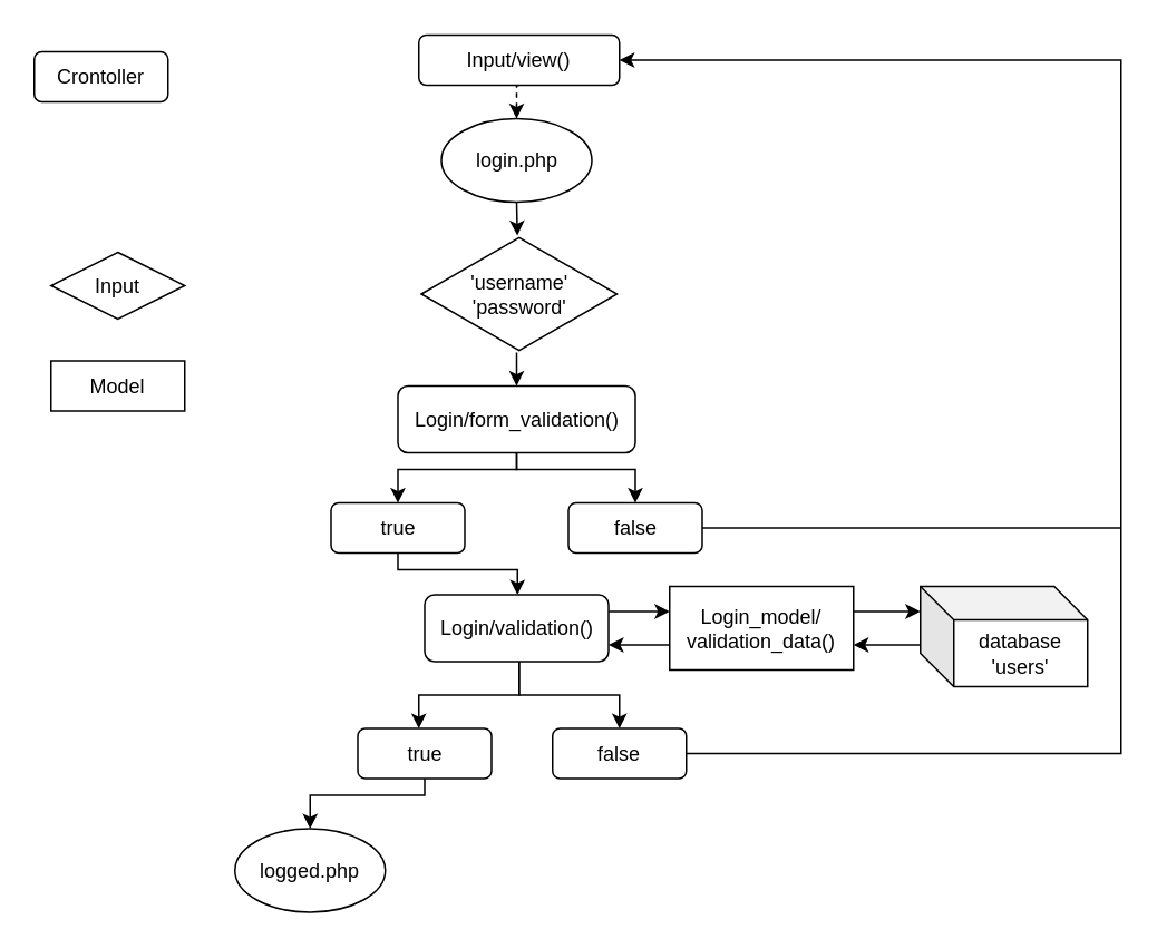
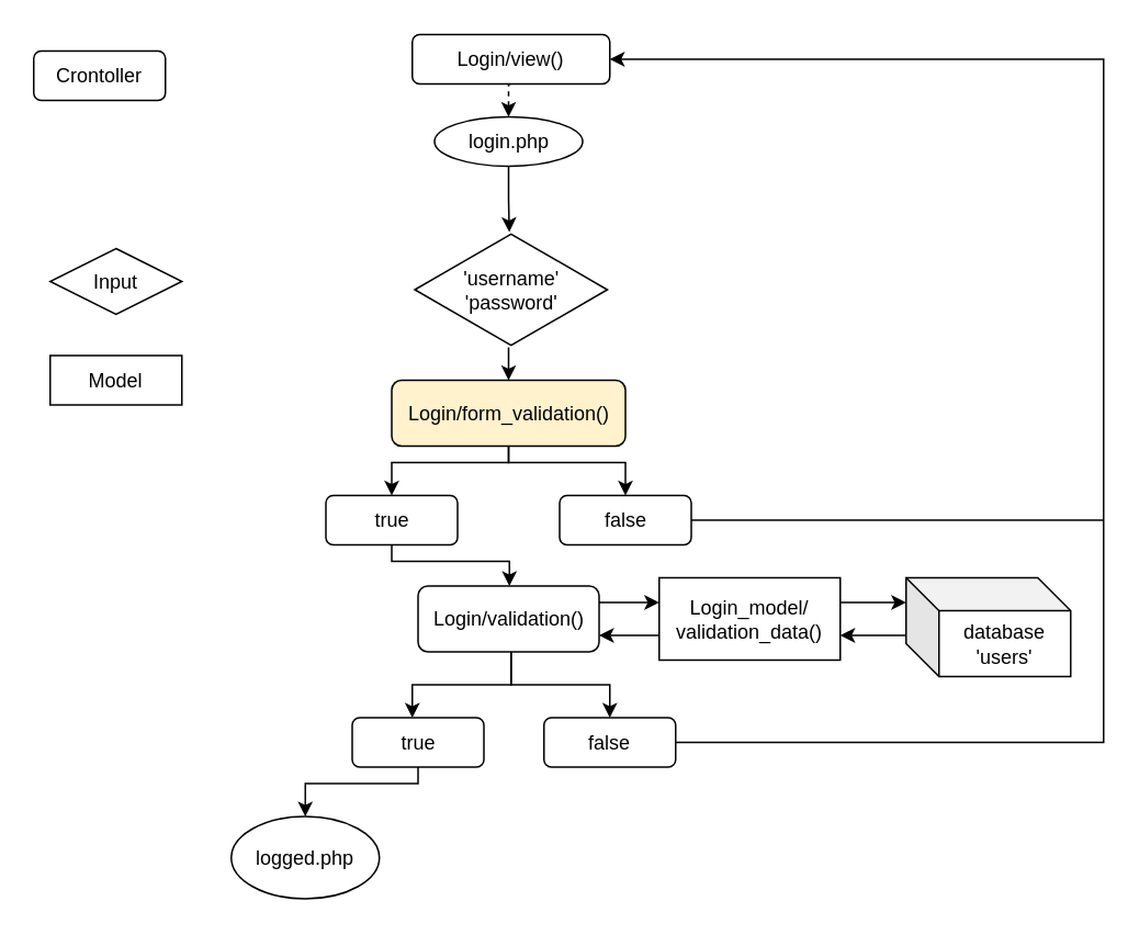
- <mxCell id="3" value="Input/view()" style="rounded=1;whiteSpace=wrap;html=1;" parent="1" vertex="1"><mxGeometry x="250" y="20.5" width="120" height="30" as="geometry" /></mxCell>
+ <mxCell id="3" value="Login/view()" style="rounded=1;whiteSpace=wrap;html=1;" parent="1" vertex="1"><mxGeometry x="250" y="20.5" width="120" height="30" as="geometry" /></mxCell>
- <mxCell id="7" value="login.php" style="ellipse;whiteSpace=wrap;html=1;" parent="1" vertex="1"><mxGeometry x="263.5" y="70.5" width="90" height="50" as="geometry" /></mxCell>
+ <mxCell id="7" value="login.php" style="ellipse;whiteSpace=wrap;html=1;" parent="1" vertex="1"><mxGeometry x="263.5" y="70.5" width="90" height="30" as="geometry" /></mxCell>
- <mxCell id="24" value="Login/form_validation()" style="rounded=1;whiteSpace=wrap;html=1;" vertex="1" parent="1"><mxGeometry x="237.5" y="230.5" width="142" height="40" as="geometry" /></mxCell>
+ <mxCell id="24" value="Login/form_validation()" style="rounded=1;whiteSpace=wrap;html=1;fillColor=#fff2cc;" vertex="1" parent="1"><mxGeometry x="237.5" y="230.5" width="142" height="40" as="geometry" /></mxCell>
